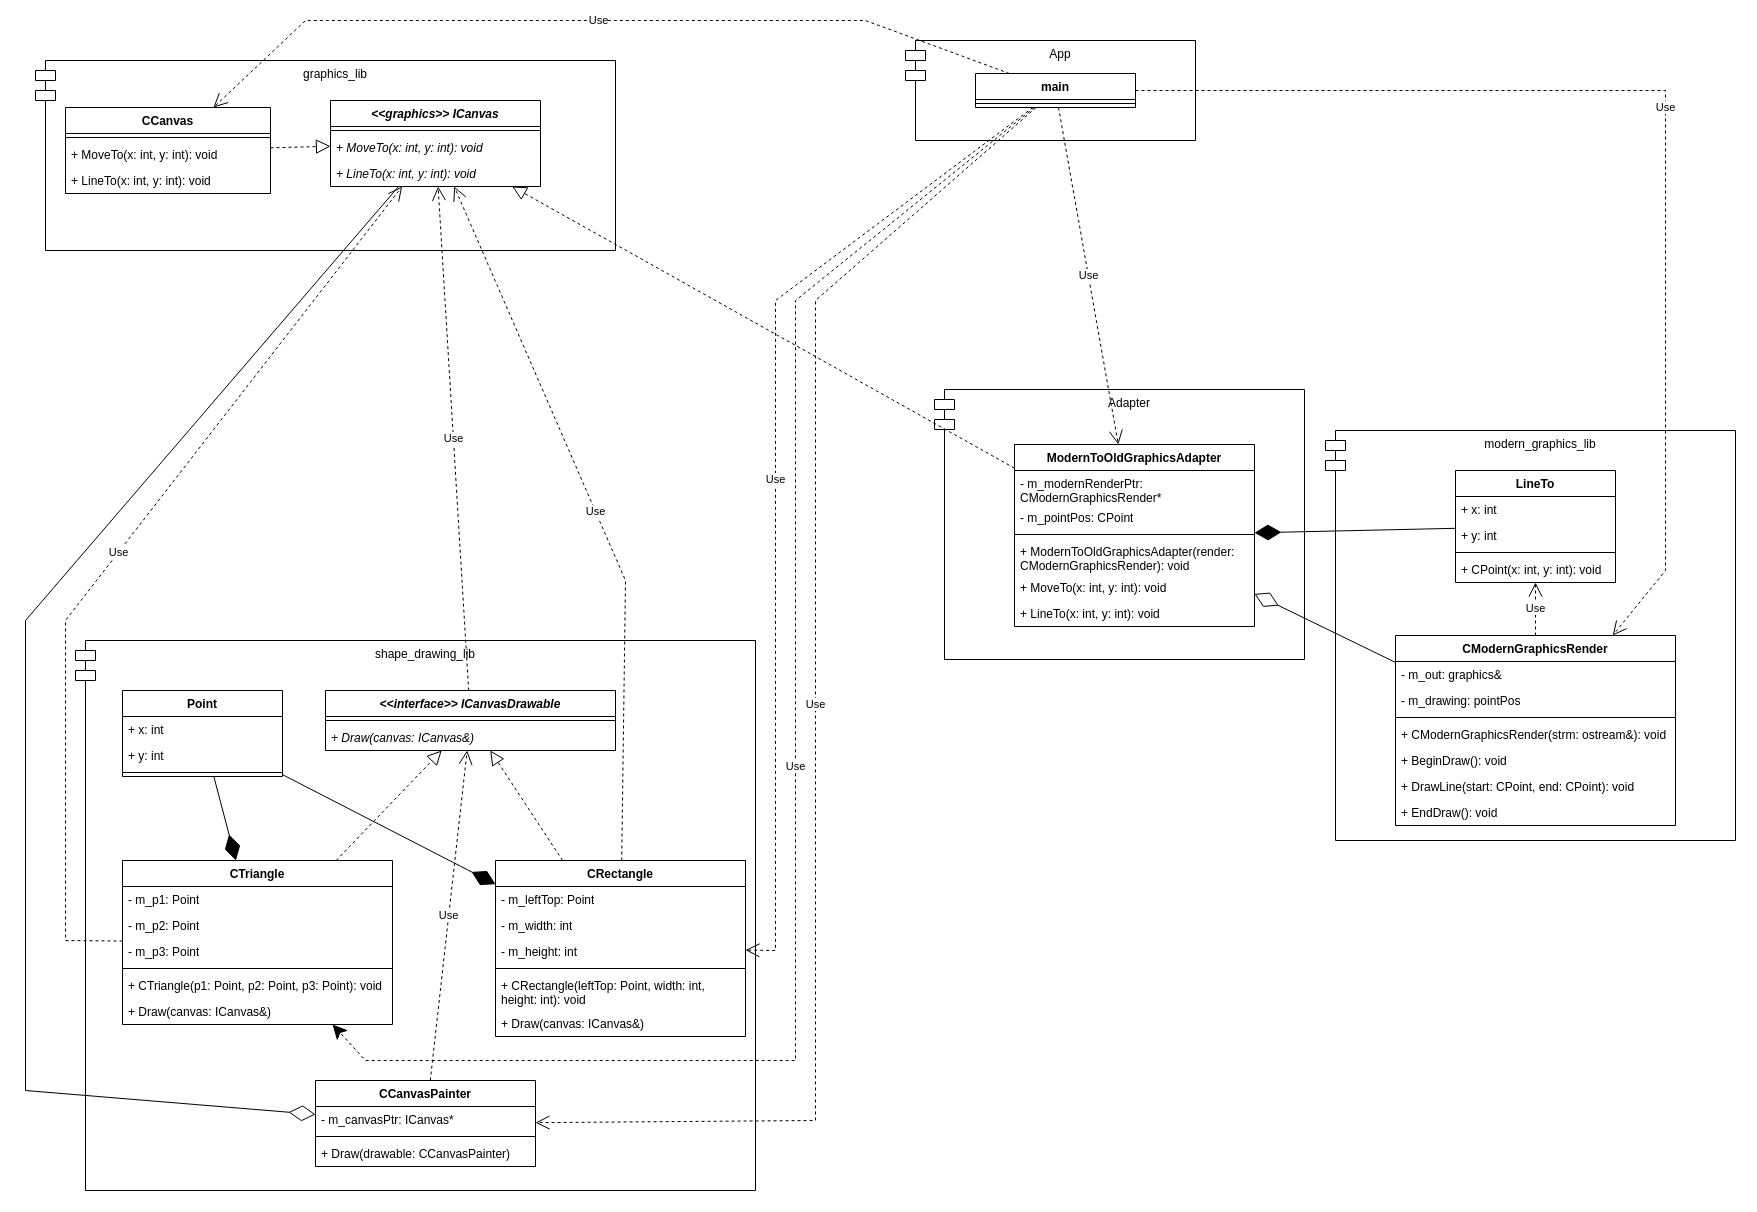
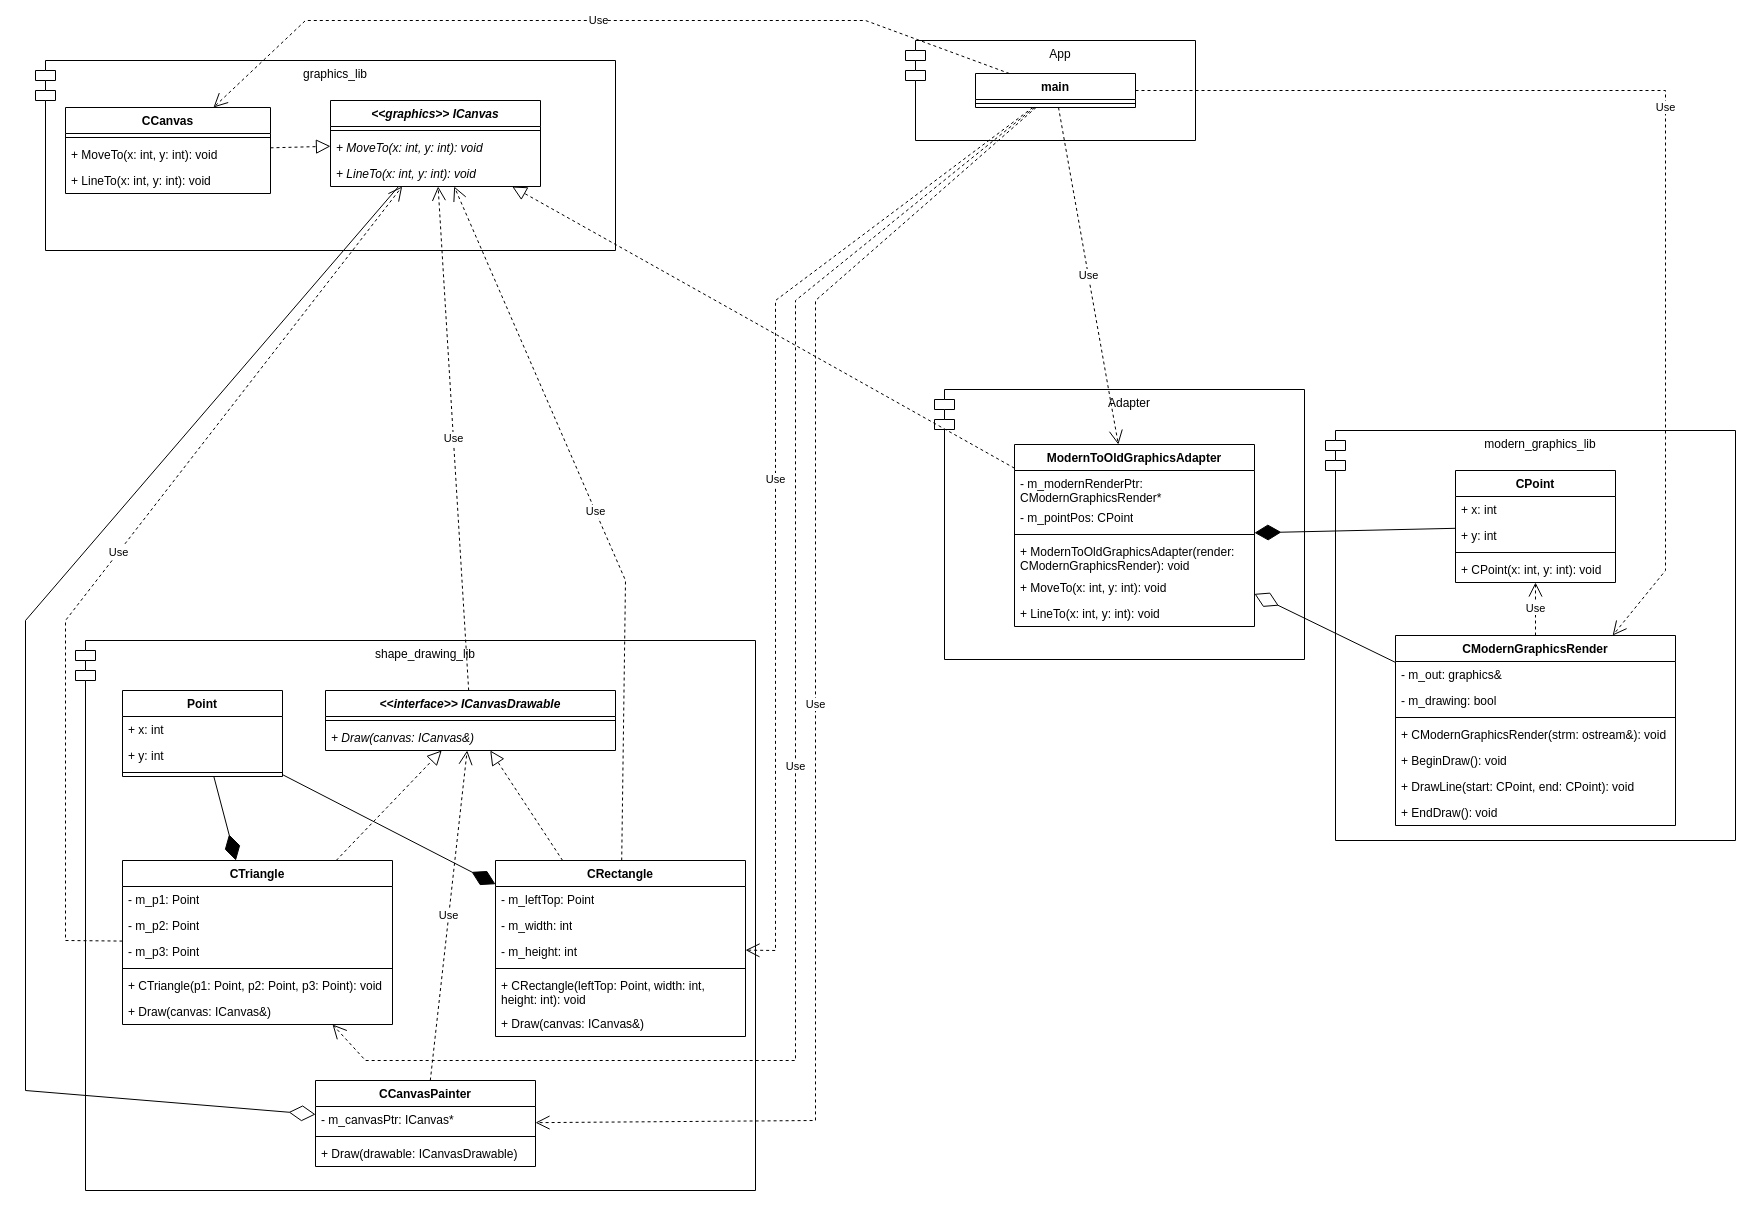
- <mxCell id="51" value="LineTo" style="swimlane;fontStyle=1;align=center;verticalAlign=top;childLayout=stackLayout;horizontal=1;startSize=26;horizontalStack=0;resizeParent=1;resizeParentMax=0;resizeLast=0;collapsible=1;marginBottom=0;whiteSpace=wrap;html=1;" parent="1" vertex="1"><mxGeometry x="1450" y="470" width="160" height="112" as="geometry" /></mxCell>
+ <mxCell id="51" value="CPoint" style="swimlane;fontStyle=1;align=center;verticalAlign=top;childLayout=stackLayout;horizontal=1;startSize=26;horizontalStack=0;resizeParent=1;resizeParentMax=0;resizeLast=0;collapsible=1;marginBottom=0;whiteSpace=wrap;html=1;" parent="1" vertex="1"><mxGeometry x="1450" y="470" width="160" height="112" as="geometry" /></mxCell>
- <mxCell id="58" value="- m_drawing: pointPos" style="text;strokeColor=none;fillColor=none;align=left;verticalAlign=top;spacingLeft=4;spacingRight=4;overflow=hidden;rotatable=0;points=[[0,0.5],[1,0.5]];portConstraint=eastwest;whiteSpace=wrap;html=1;" parent="56" vertex="1"><mxGeometry y="52" width="280" height="26" as="geometry" /></mxCell>
+ <mxCell id="58" value="- m_drawing: bool" style="text;strokeColor=none;fillColor=none;align=left;verticalAlign=top;spacingLeft=4;spacingRight=4;overflow=hidden;rotatable=0;points=[[0,0.5],[1,0.5]];portConstraint=eastwest;whiteSpace=wrap;html=1;" parent="56" vertex="1"><mxGeometry y="52" width="280" height="26" as="geometry" /></mxCell>
- <mxCell id="80" value="Use" style="endArrow=classic;endSize=12;dashed=1;html=1;rounded=0;" parent="1" source="3" target="25" edge="1"><mxGeometry width="160" relative="1" as="geometry"><mxPoint x="670" y="900" as="sourcePoint" /><mxPoint x="830" y="900" as="targetPoint" /><Array as="points"><mxPoint x="790" y="300" /><mxPoint x="790" y="1060" /><mxPoint x="360" y="1060" /></Array></mxGeometry></mxCell>
+ <mxCell id="80" value="Use" style="endArrow=open;endSize=12;dashed=1;html=1;rounded=0;" parent="1" source="3" target="25" edge="1"><mxGeometry width="160" relative="1" as="geometry"><mxPoint x="670" y="900" as="sourcePoint" /><mxPoint x="830" y="900" as="targetPoint" /><Array as="points"><mxPoint x="790" y="300" /><mxPoint x="790" y="1060" /><mxPoint x="360" y="1060" /></Array></mxGeometry></mxCell>
- <mxCell id="48" value="+ Draw(drawable: CCanvasPainter)" style="text;strokeColor=none;fillColor=none;align=left;verticalAlign=top;spacingLeft=4;spacingRight=4;overflow=hidden;rotatable=0;points=[[0,0.5],[1,0.5]];portConstraint=eastwest;whiteSpace=wrap;html=1;" parent="45" vertex="1"><mxGeometry y="60" width="220" height="26" as="geometry" /></mxCell>
+ <mxCell id="48" value="+ Draw(drawable: ICanvasDrawable)" style="text;strokeColor=none;fillColor=none;align=left;verticalAlign=top;spacingLeft=4;spacingRight=4;overflow=hidden;rotatable=0;points=[[0,0.5],[1,0.5]];portConstraint=eastwest;whiteSpace=wrap;html=1;" parent="45" vertex="1"><mxGeometry y="60" width="220" height="26" as="geometry" /></mxCell>
